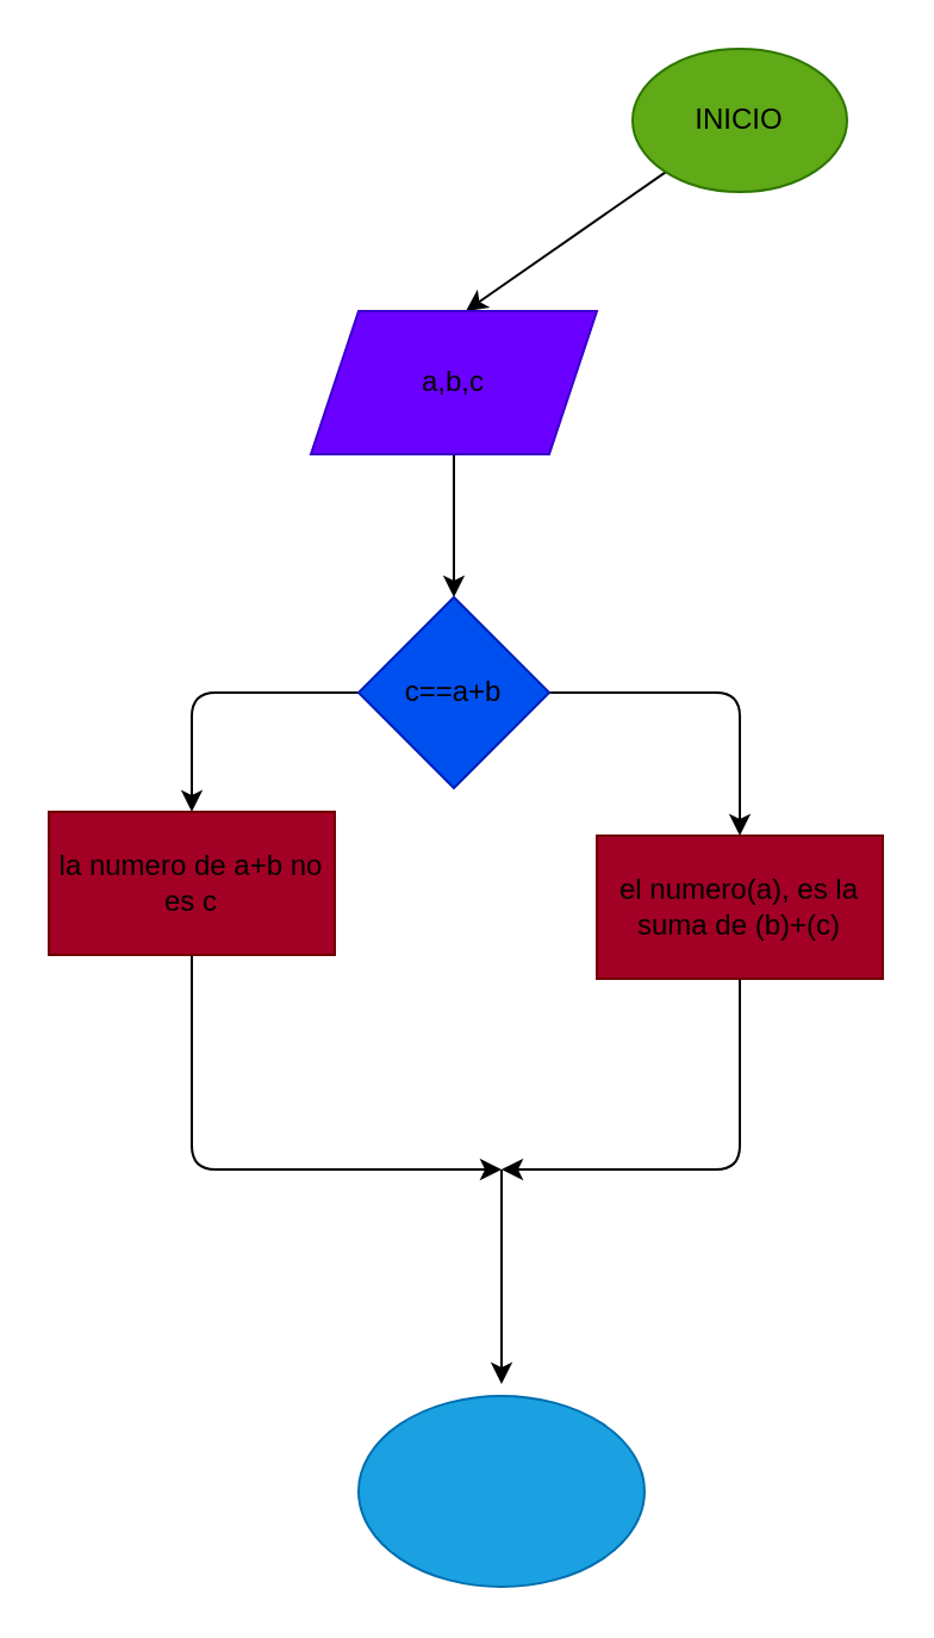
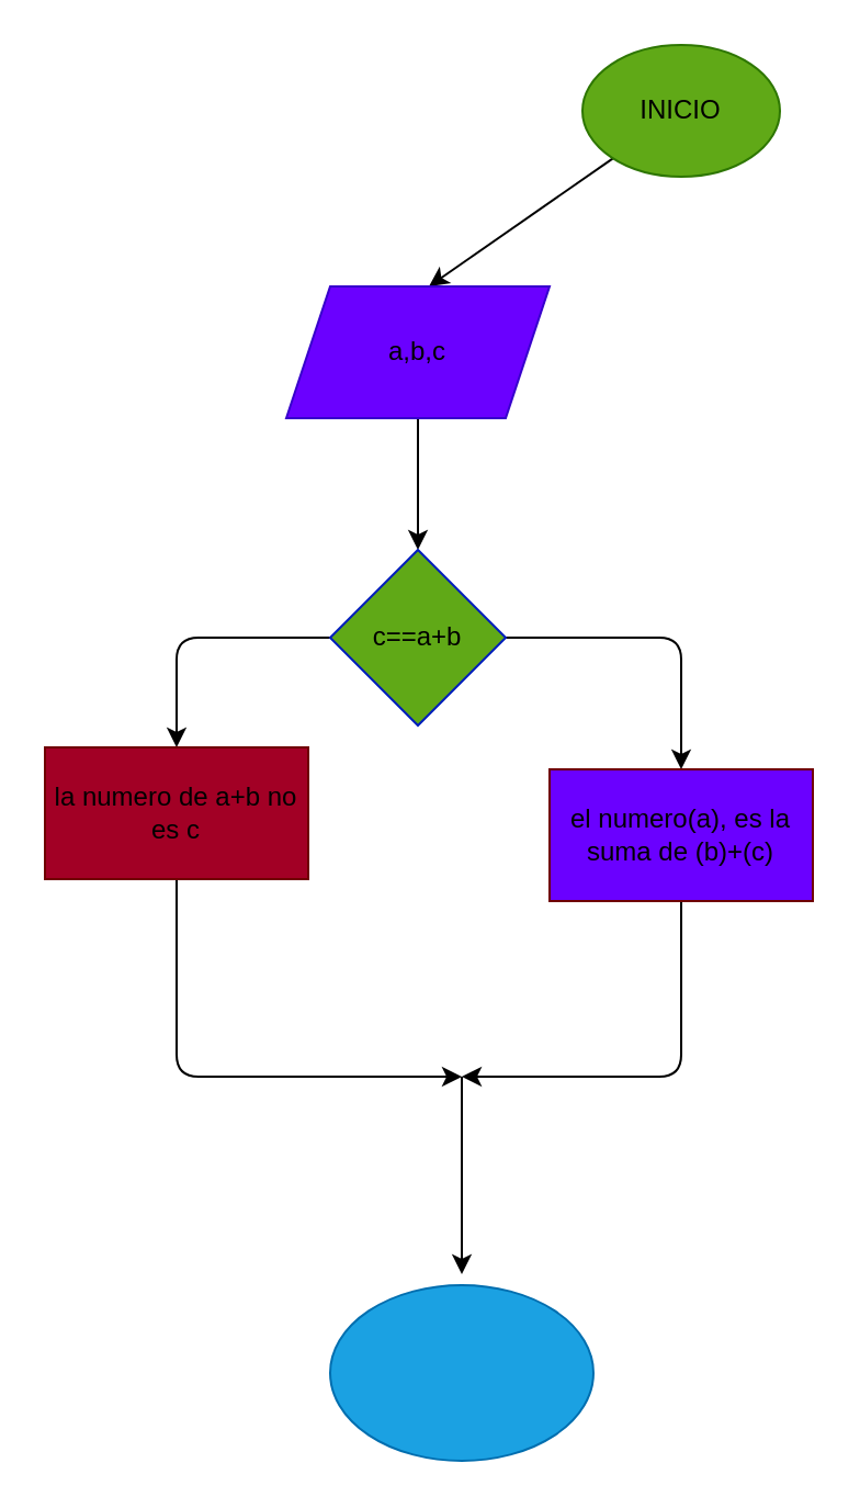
- <mxCell id="9" value="&lt;font color=&quot;#000000&quot;&gt;c==a+b&lt;/font&gt;" style="rhombus;whiteSpace=wrap;html=1;fontColor=#ffffff;fillColor=#0050ef;strokeColor=#001DBC;" vertex="1" parent="1"><mxGeometry x="150" y="250" width="80" height="80" as="geometry" /></mxCell>
+ <mxCell id="9" value="&lt;font color=&quot;#000000&quot;&gt;c==a+b&lt;/font&gt;" style="rhombus;whiteSpace=wrap;html=1;fontColor=#ffffff;fillColor=#60a917;strokeColor=#001DBC;" vertex="1" parent="1"><mxGeometry x="150" y="250" width="80" height="80" as="geometry" /></mxCell>
- <mxCell id="11" value="&lt;font color=&quot;#000000&quot;&gt;el numero(a), es la suma de (b)+(c)&lt;/font&gt;" style="rounded=0;whiteSpace=wrap;html=1;fontColor=#ffffff;fillColor=#a20025;strokeColor=#6F0000;" vertex="1" parent="1"><mxGeometry x="250" y="350" width="120" height="60" as="geometry" /></mxCell>
+ <mxCell id="11" value="&lt;font color=&quot;#000000&quot;&gt;el numero(a), es la suma de (b)+(c)&lt;/font&gt;" style="rounded=0;whiteSpace=wrap;html=1;fontColor=#ffffff;fillColor=#6a00ff;strokeColor=#6F0000;" vertex="1" parent="1"><mxGeometry x="250" y="350" width="120" height="60" as="geometry" /></mxCell>
